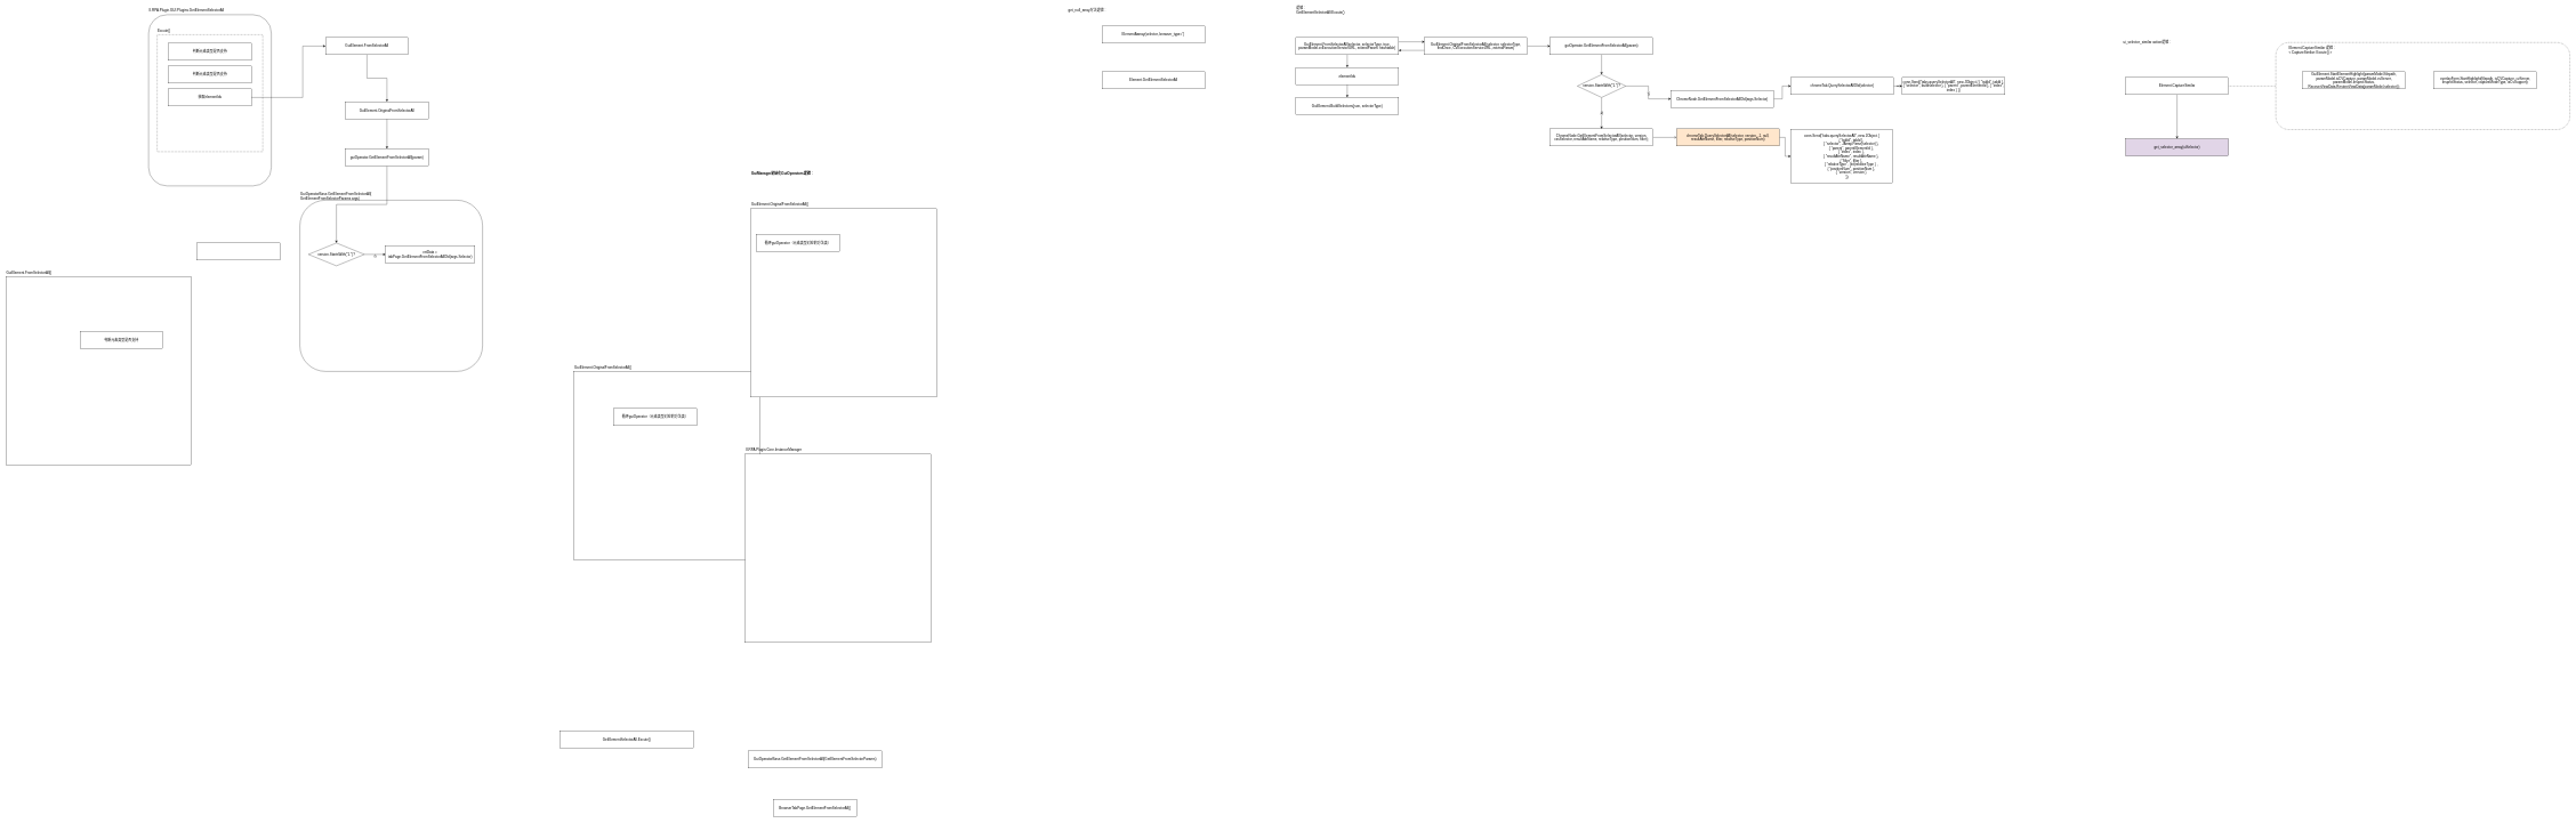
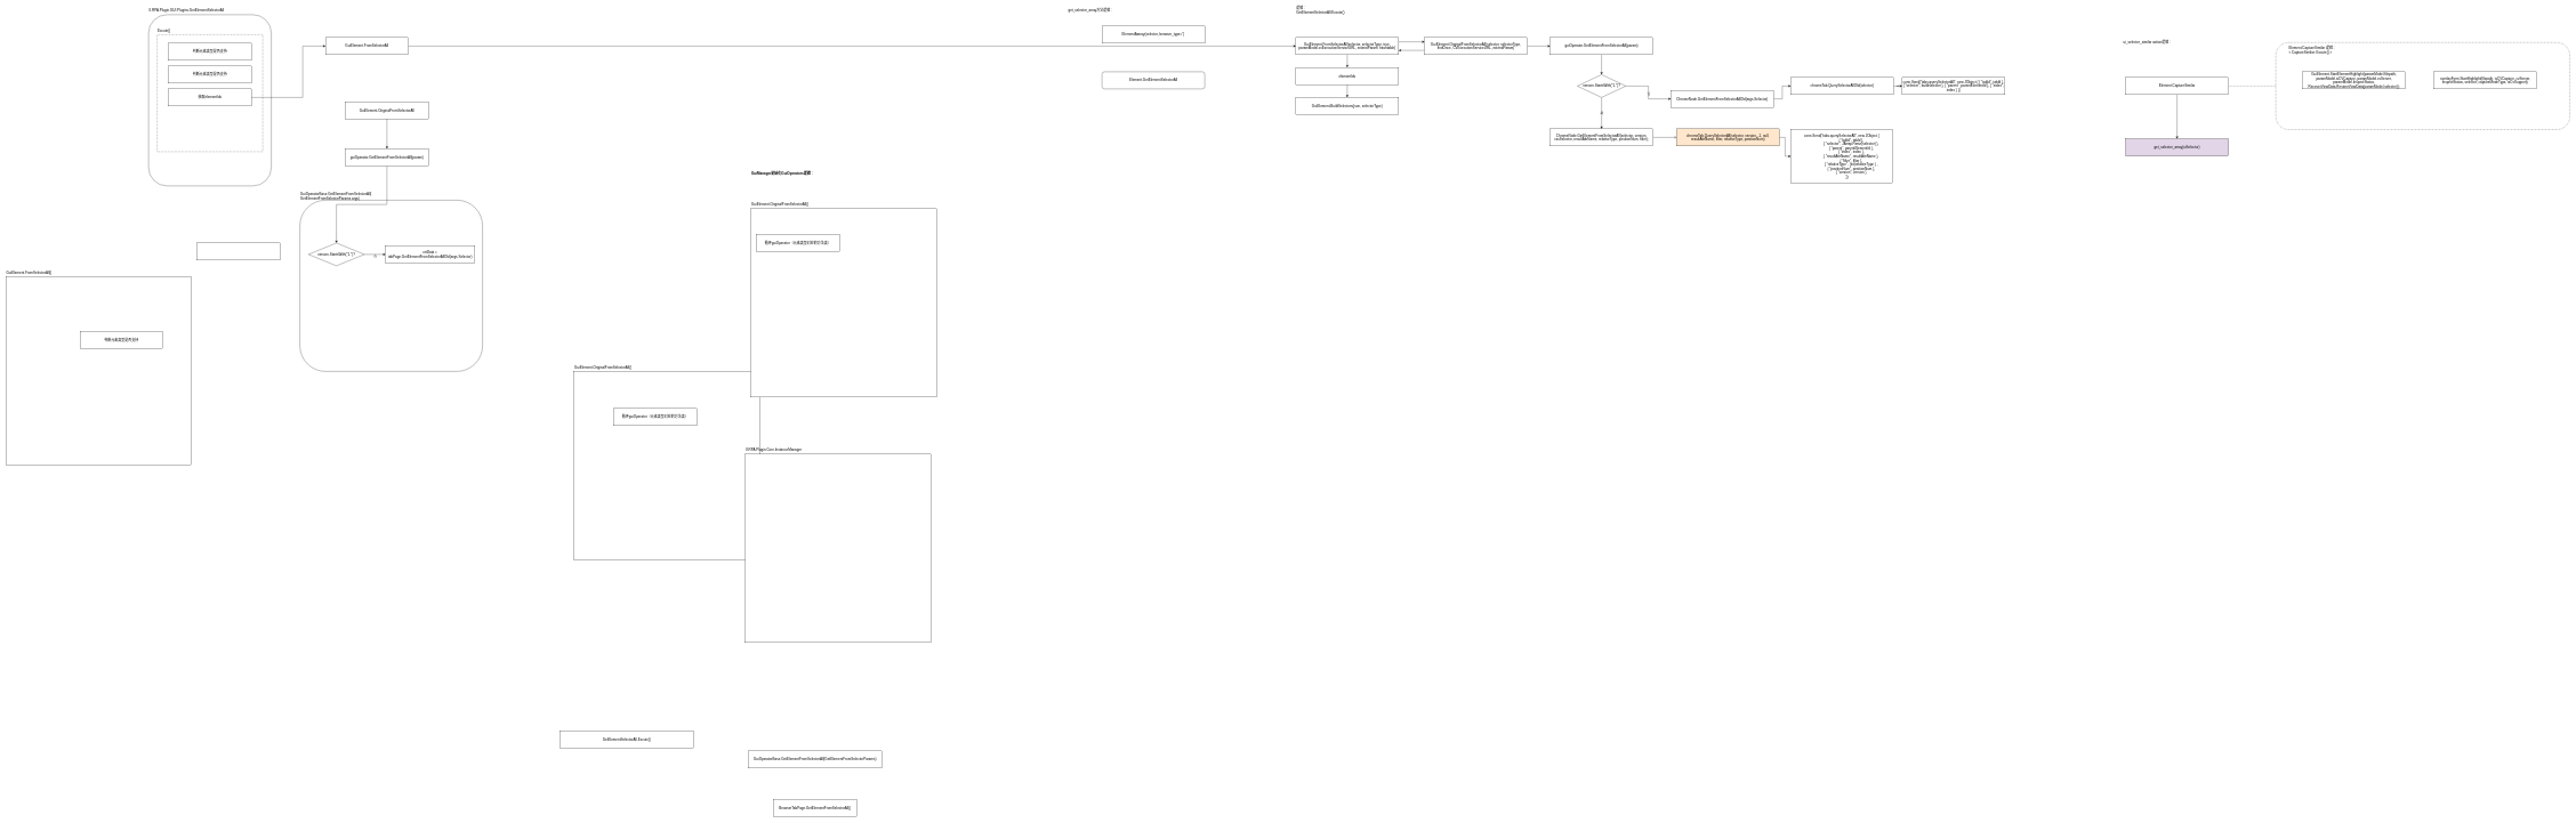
- <mxCell id="59" value="get_null_array方法逻辑：" style="text;html=1;strokeColor=none;fillColor=none;align=left;verticalAlign=middle;whiteSpace=wrap;rounded=0;" vertex="1" parent="1"><mxGeometry x="3740" y="20" width="220" height="30" as="geometry" /></mxCell>
+ <mxCell id="59" value="get_selector_array方法逻辑：" style="text;html=1;strokeColor=none;fillColor=none;align=left;verticalAlign=middle;whiteSpace=wrap;rounded=0;" vertex="1" parent="1"><mxGeometry x="3740" y="20" width="220" height="30" as="geometry" /></mxCell>
- <mxCell id="60" value="Element.GetElementSelectorAll" style="rounded=0;whiteSpace=wrap;html=1;" vertex="1" parent="1"><mxGeometry x="3860" y="250" width="360" height="60" as="geometry" /></mxCell>
+ <mxCell id="60" value="Element.GetElementSelectorAll" style="whiteSpace=wrap;html=1;rounded=1;" vertex="1" parent="1"><mxGeometry x="3860" y="250" width="360" height="60" as="geometry" /></mxCell>
- <mxCell id="30" style="edgeStyle=orthogonalEdgeStyle;rounded=0;orthogonalLoop=1;jettySize=auto;html=1;" parent="1" source="31" target="33" edge="1"><mxGeometry relative="1" as="geometry" /></mxCell>
+ <mxCell id="30" style="edgeStyle=orthogonalEdgeStyle;rounded=0;orthogonalLoop=1;jettySize=auto;html=1;" parent="1" source="31" target="45" edge="1"><mxGeometry relative="1" as="geometry" /></mxCell>
